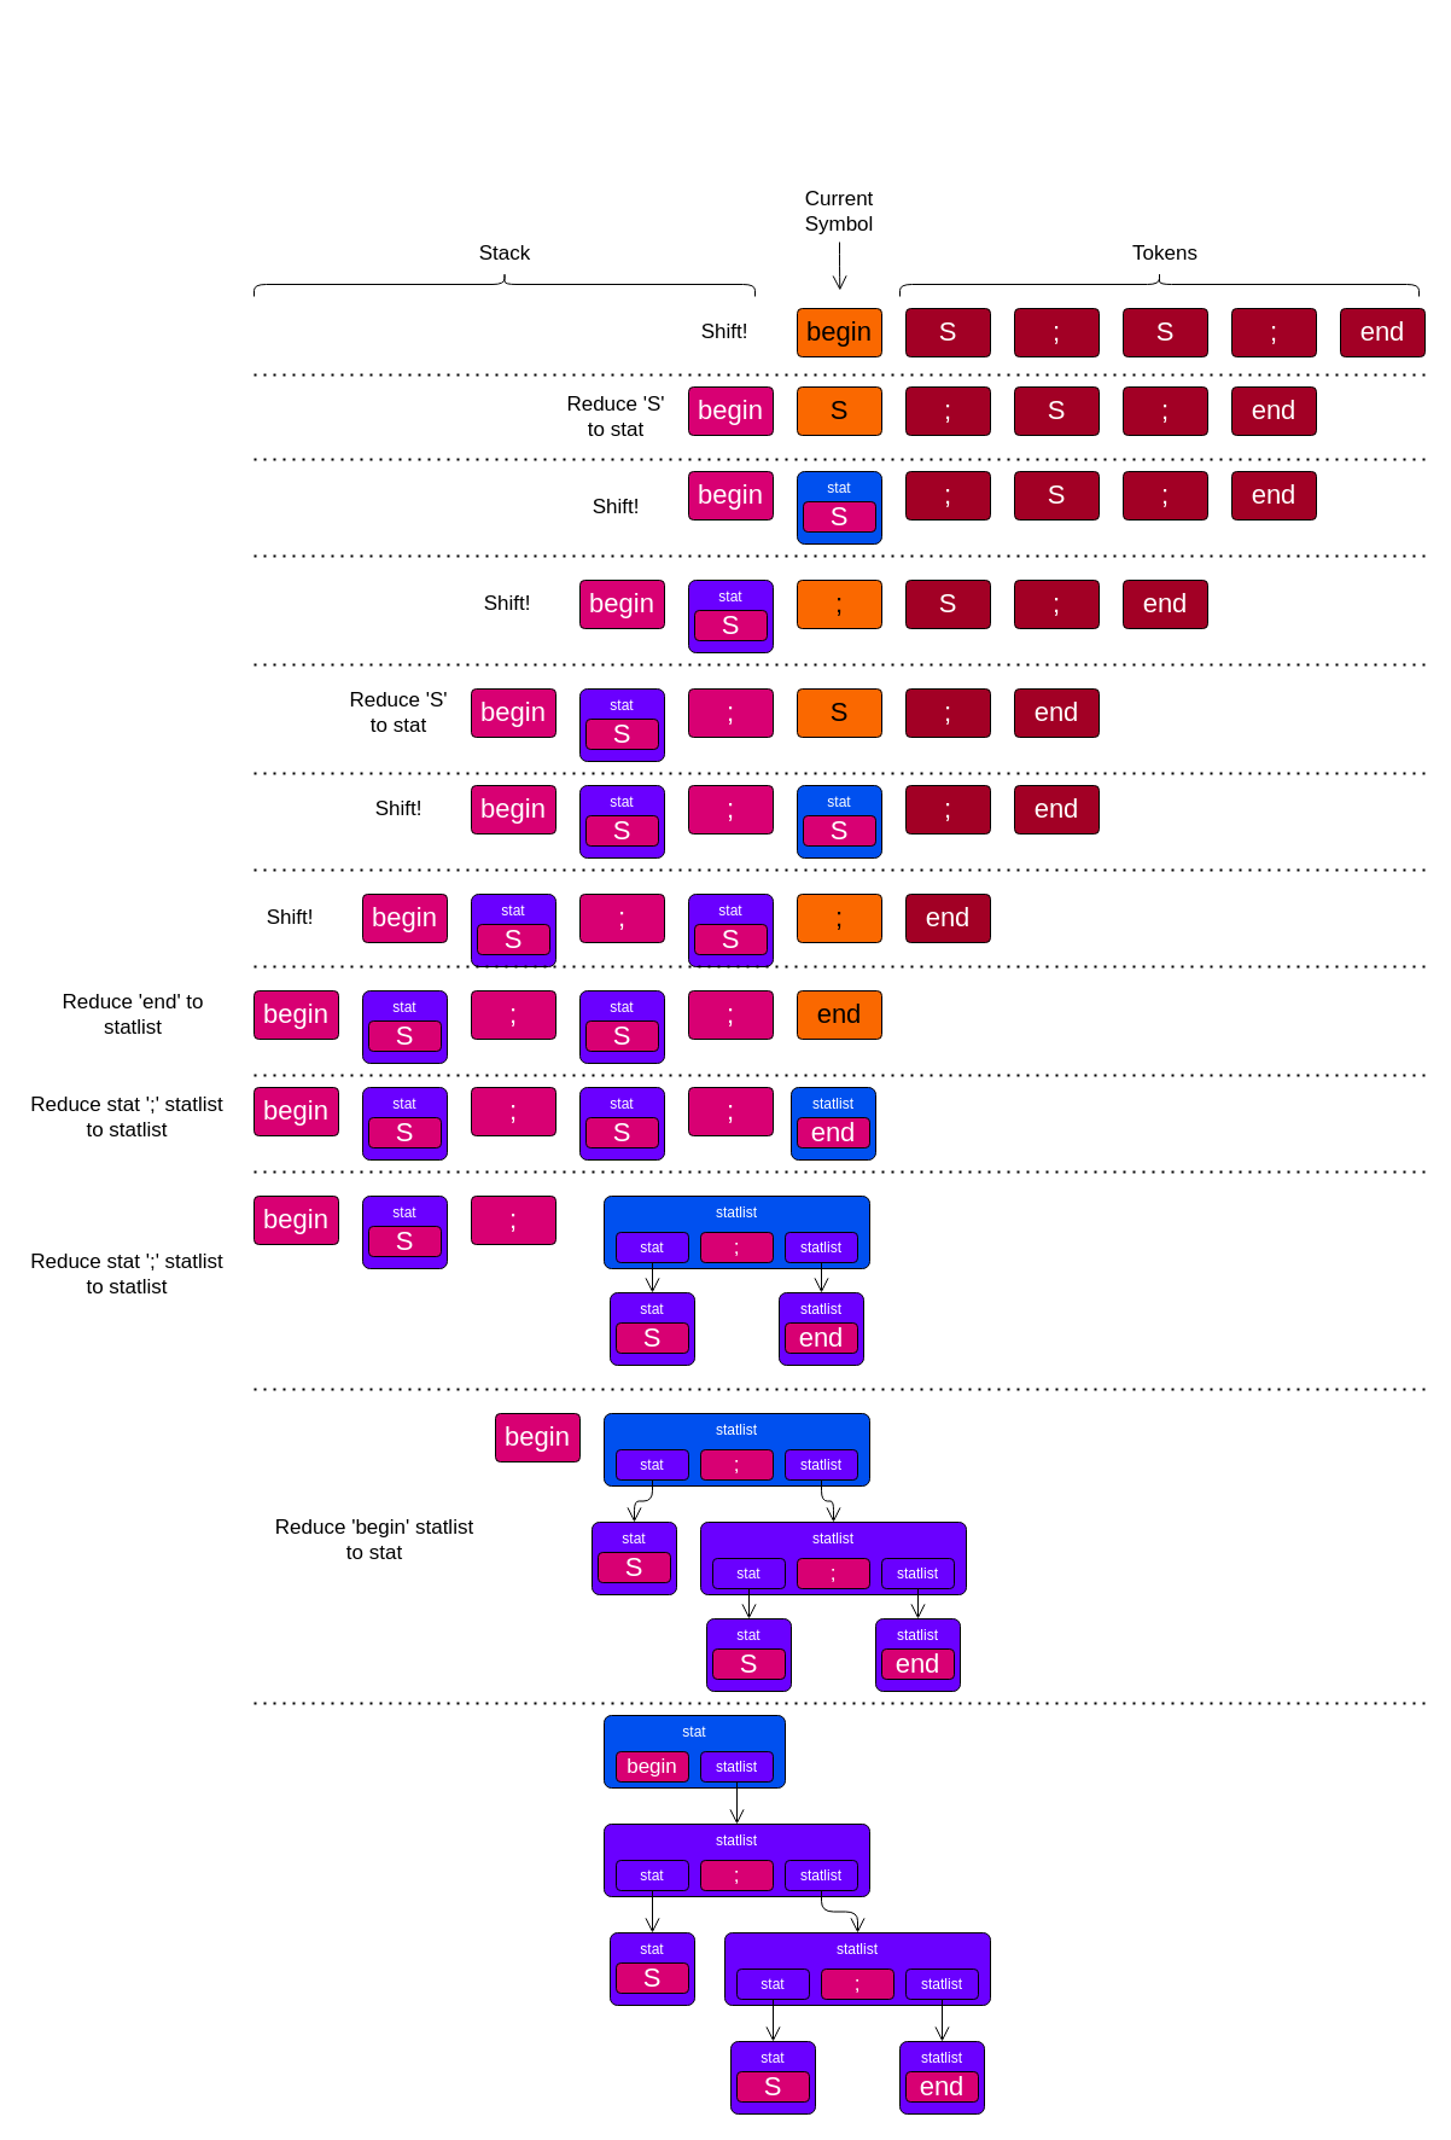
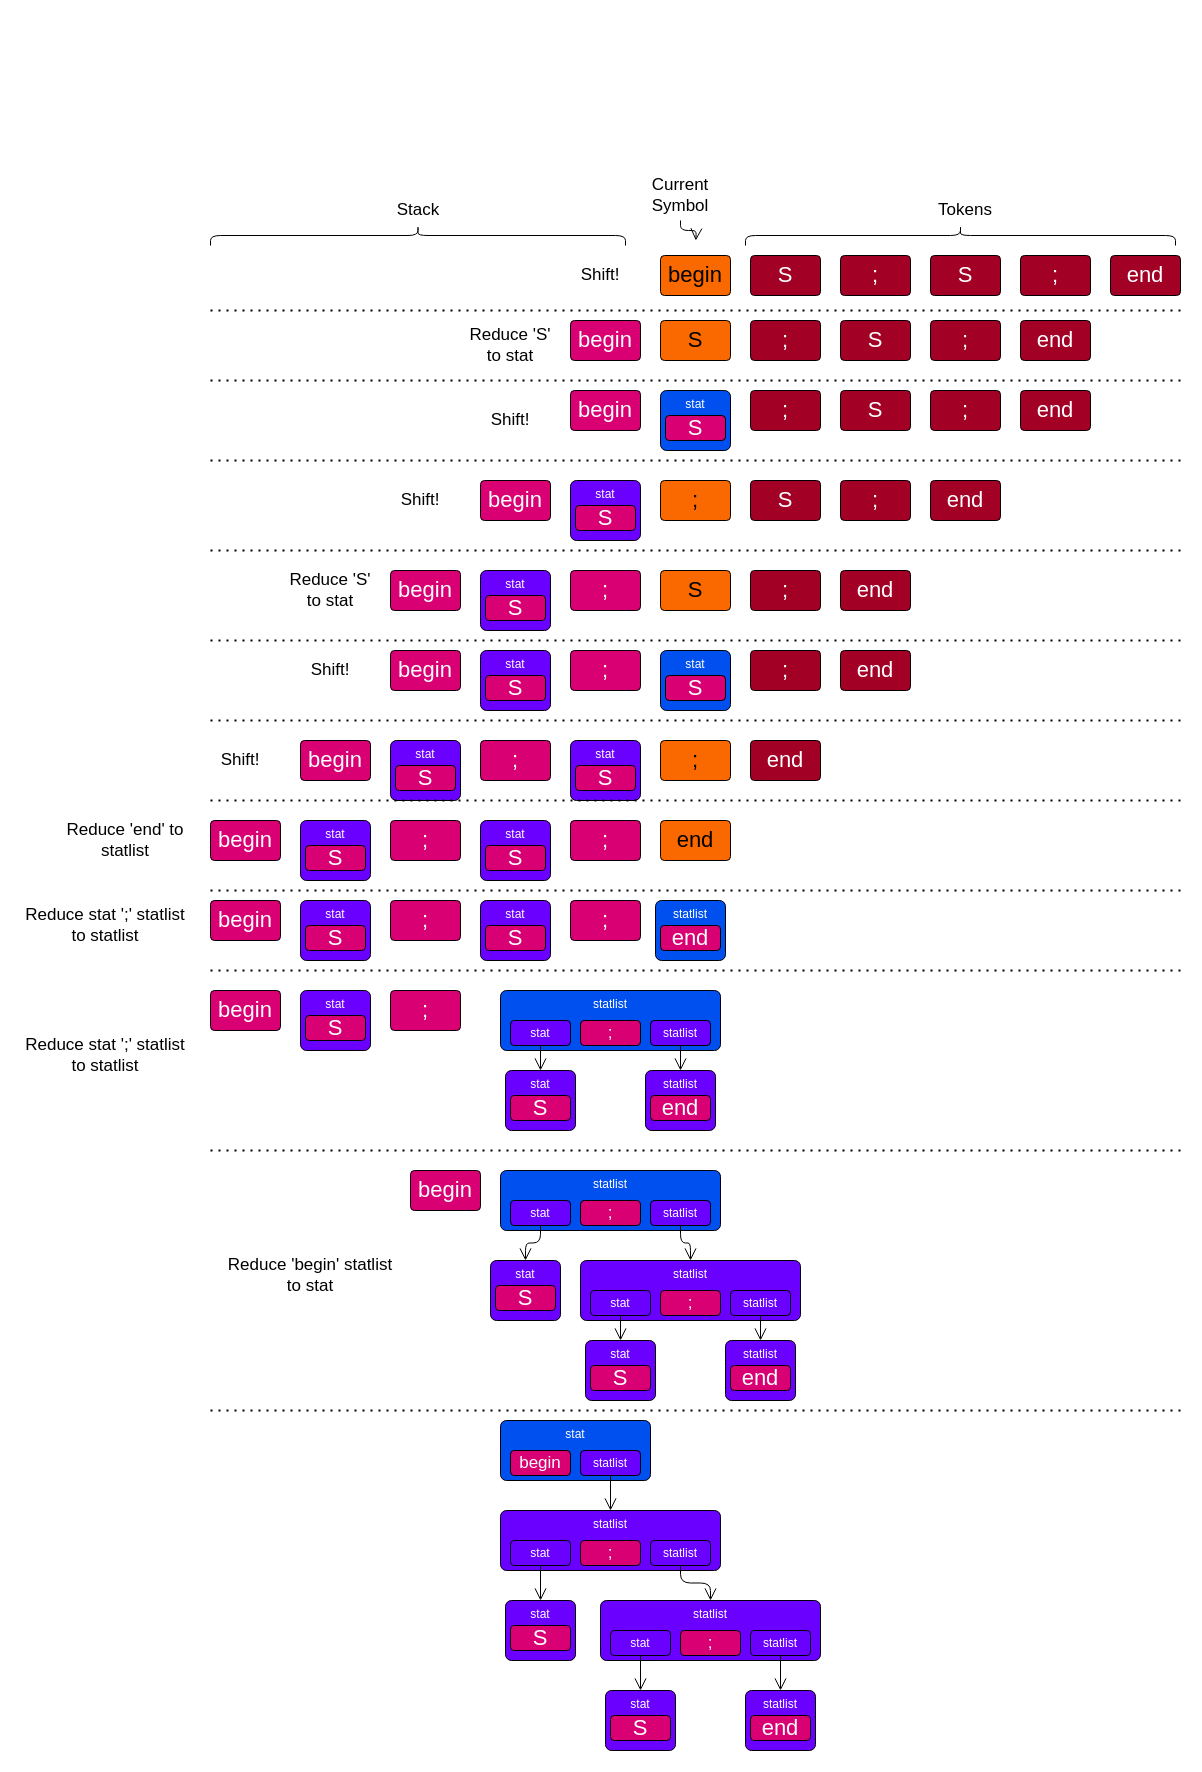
- <mxCell id="128" value="Current Symbol" style="text;html=1;fillColor=none;align=center;verticalAlign=middle;whiteSpace=wrap;rounded=0;fontSize=17;" vertex="1" parent="1"><mxGeometry x="665" y="150" width="60" height="50" as="geometry" /></mxCell>
+ <mxCell id="128" value="Current Symbol" style="text;html=1;fillColor=none;align=center;verticalAlign=middle;whiteSpace=wrap;rounded=0;fontSize=17;" vertex="1" parent="1"><mxGeometry x="650" y="170" width="60" height="50" as="geometry" /></mxCell>
- <mxCell id="147" value="Reduce 'end' to statlist" style="text;html=1;fillColor=none;align=center;verticalAlign=middle;whiteSpace=wrap;rounded=0;fontSize=17;" vertex="1" parent="1"><mxGeometry x="35" y="815" width="150" height="50" as="geometry" /></mxCell>
+ <mxCell id="147" value="Reduce 'end' to statlist" style="text;html=1;fillColor=none;align=center;verticalAlign=middle;whiteSpace=wrap;rounded=0;fontSize=17;" vertex="1" parent="1"><mxGeometry x="50" y="815" width="150" height="50" as="geometry" /></mxCell>
